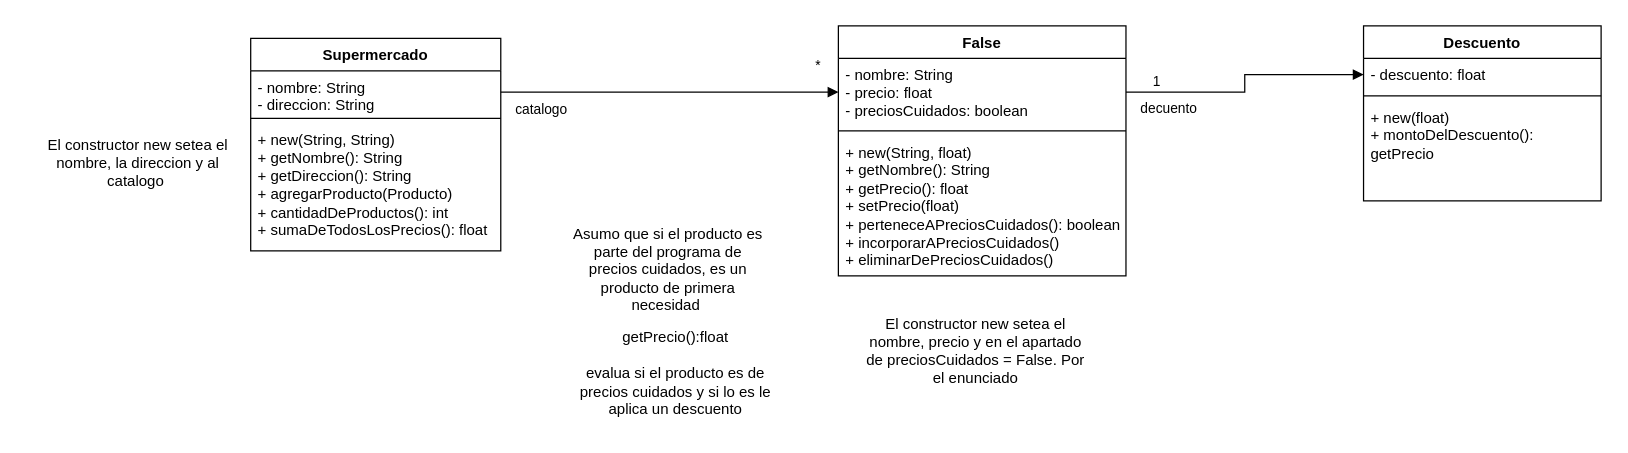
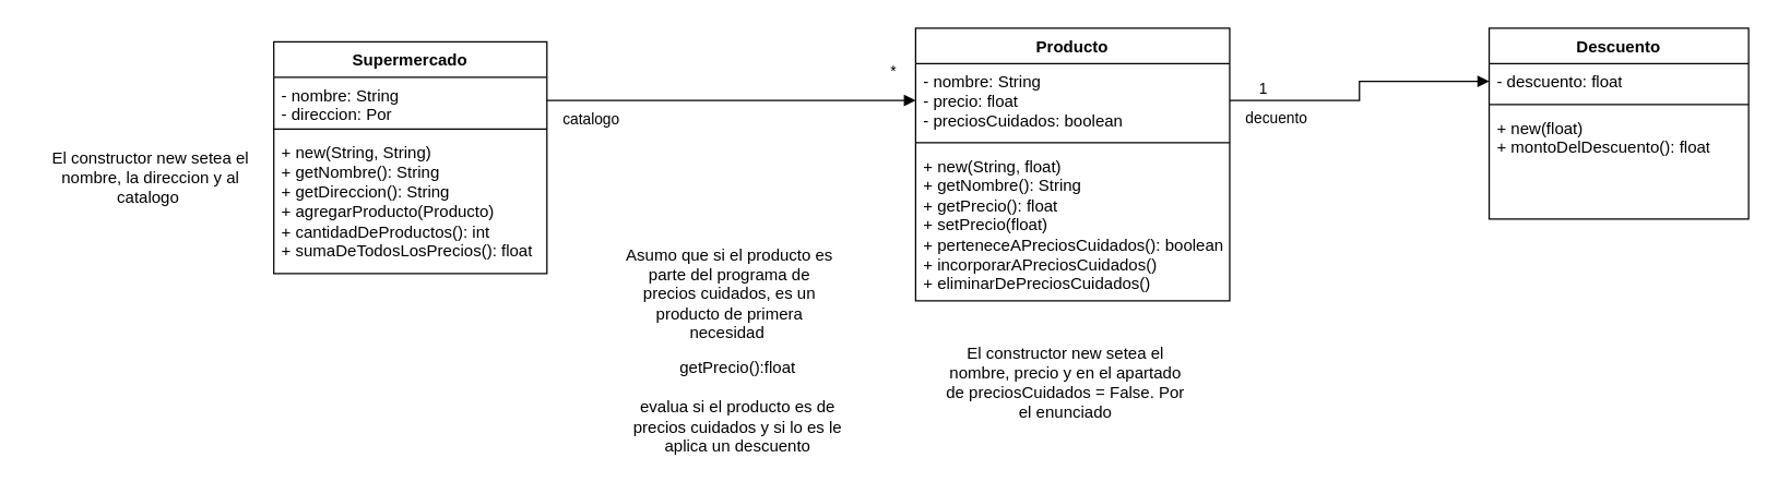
- <mxCell id="6" value="False" style="swimlane;fontStyle=1;align=center;verticalAlign=top;childLayout=stackLayout;horizontal=1;startSize=26;horizontalStack=0;resizeParent=1;resizeParentMax=0;resizeLast=0;collapsible=1;marginBottom=0;whiteSpace=wrap;html=1;" vertex="1" parent="1"><mxGeometry x="670" y="20" width="230" height="200" as="geometry" /></mxCell>
+ <mxCell id="6" value="Producto" style="swimlane;fontStyle=1;align=center;verticalAlign=top;childLayout=stackLayout;horizontal=1;startSize=26;horizontalStack=0;resizeParent=1;resizeParentMax=0;resizeLast=0;collapsible=1;marginBottom=0;whiteSpace=wrap;html=1;" vertex="1" parent="1"><mxGeometry x="670" y="20" width="230" height="200" as="geometry" /></mxCell>
- <mxCell id="3" value="- nombre: String&lt;div&gt;- direccion: String&lt;/div&gt;" style="text;strokeColor=none;fillColor=none;align=left;verticalAlign=top;spacingLeft=4;spacingRight=4;overflow=hidden;rotatable=0;points=[[0,0.5],[1,0.5]];portConstraint=eastwest;whiteSpace=wrap;html=1;" vertex="1" parent="2"><mxGeometry y="26" width="200" height="34" as="geometry" /></mxCell>
+ <mxCell id="3" value="- nombre: String&lt;div&gt;- direccion: Por&lt;/div&gt;" style="text;strokeColor=none;fillColor=none;align=left;verticalAlign=top;spacingLeft=4;spacingRight=4;overflow=hidden;rotatable=0;points=[[0,0.5],[1,0.5]];portConstraint=eastwest;whiteSpace=wrap;html=1;" vertex="1" parent="2"><mxGeometry y="26" width="200" height="34" as="geometry" /></mxCell>
- <mxCell id="19" value="&lt;div&gt;+ new(float)&lt;/div&gt;+ montoDelDescuento(): getPrecio" style="text;strokeColor=none;fillColor=none;align=left;verticalAlign=top;spacingLeft=4;spacingRight=4;overflow=hidden;rotatable=0;points=[[0,0.5],[1,0.5]];portConstraint=eastwest;whiteSpace=wrap;html=1;" vertex="1" parent="16"><mxGeometry y="60" width="190" height="80" as="geometry" /></mxCell>
+ <mxCell id="19" value="&lt;div&gt;+ new(float)&lt;/div&gt;+ montoDelDescuento(): float" style="text;strokeColor=none;fillColor=none;align=left;verticalAlign=top;spacingLeft=4;spacingRight=4;overflow=hidden;rotatable=0;points=[[0,0.5],[1,0.5]];portConstraint=eastwest;whiteSpace=wrap;html=1;" vertex="1" parent="16"><mxGeometry y="60" width="190" height="80" as="geometry" /></mxCell>
